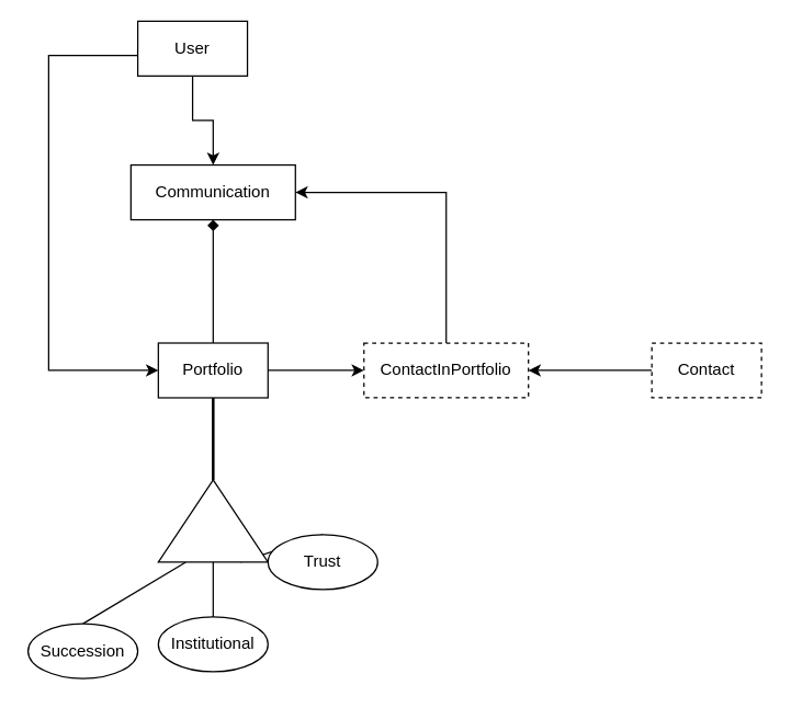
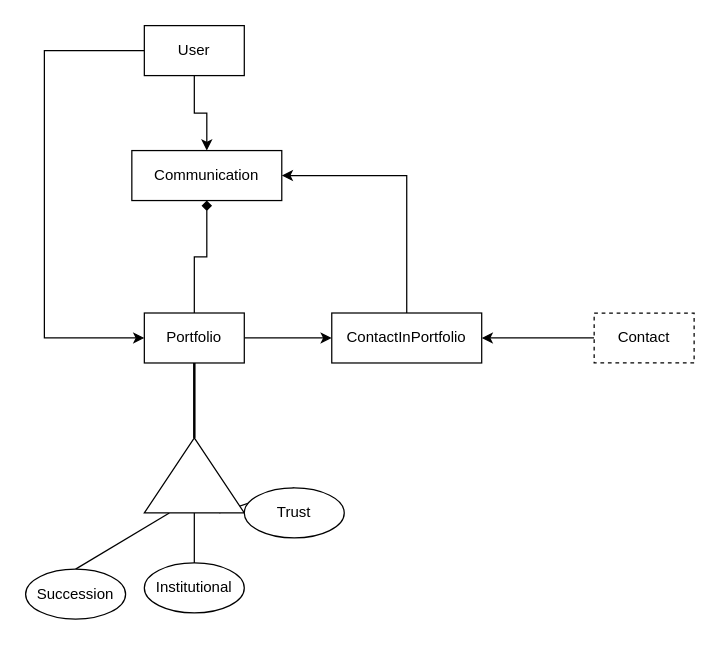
- <mxCell id="18" value="User" style="rounded=0;whiteSpace=wrap;html=1;" vertex="1" parent="1"><mxGeometry x="100" y="15" width="80" height="40" as="geometry" /></mxCell>
+ <mxCell id="18" value="User" style="rounded=0;whiteSpace=wrap;html=1;" vertex="1" parent="1"><mxGeometry x="115" y="20" width="80" height="40" as="geometry" /></mxCell>
- <mxCell id="15" value="Communication" style="rounded=0;whiteSpace=wrap;html=1;" vertex="1" parent="1"><mxGeometry x="95" y="120" width="120" height="40" as="geometry" /></mxCell>
+ <mxCell id="15" value="Communication" style="rounded=0;whiteSpace=wrap;html=1;" vertex="1" parent="1"><mxGeometry x="105" y="120" width="120" height="40" as="geometry" /></mxCell>
- <mxCell id="20" value="ContactInPortfolio" style="rounded=0;whiteSpace=wrap;html=1;dashed=1;" vertex="1" parent="1"><mxGeometry x="265" y="250" width="120" height="40" as="geometry" /></mxCell>
+ <mxCell id="20" value="ContactInPortfolio" style="rounded=0;whiteSpace=wrap;html=1;" vertex="1" parent="1"><mxGeometry x="265" y="250" width="120" height="40" as="geometry" /></mxCell>
